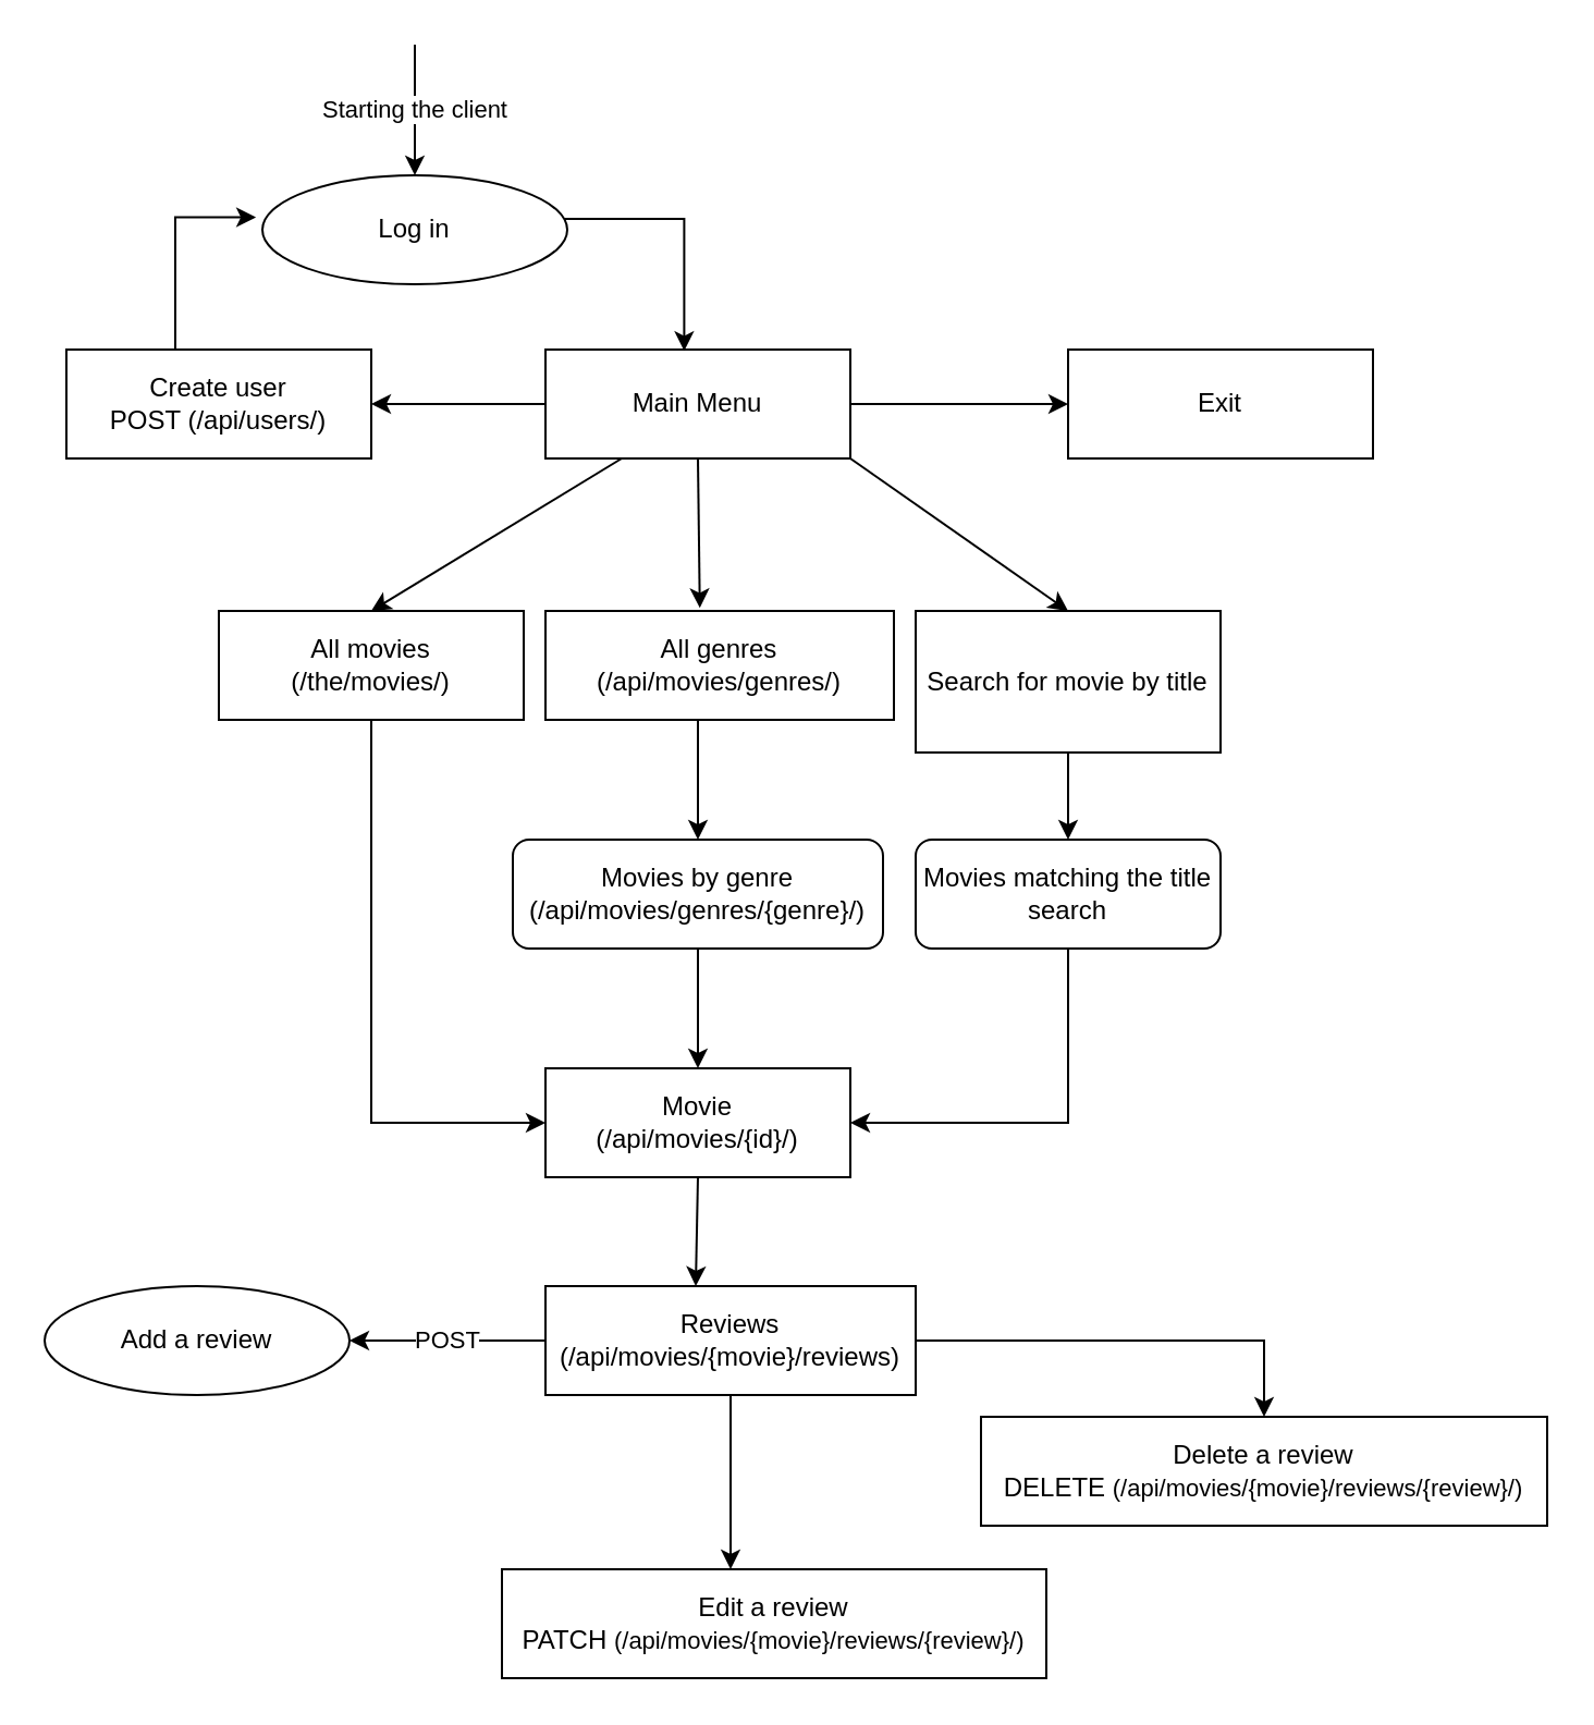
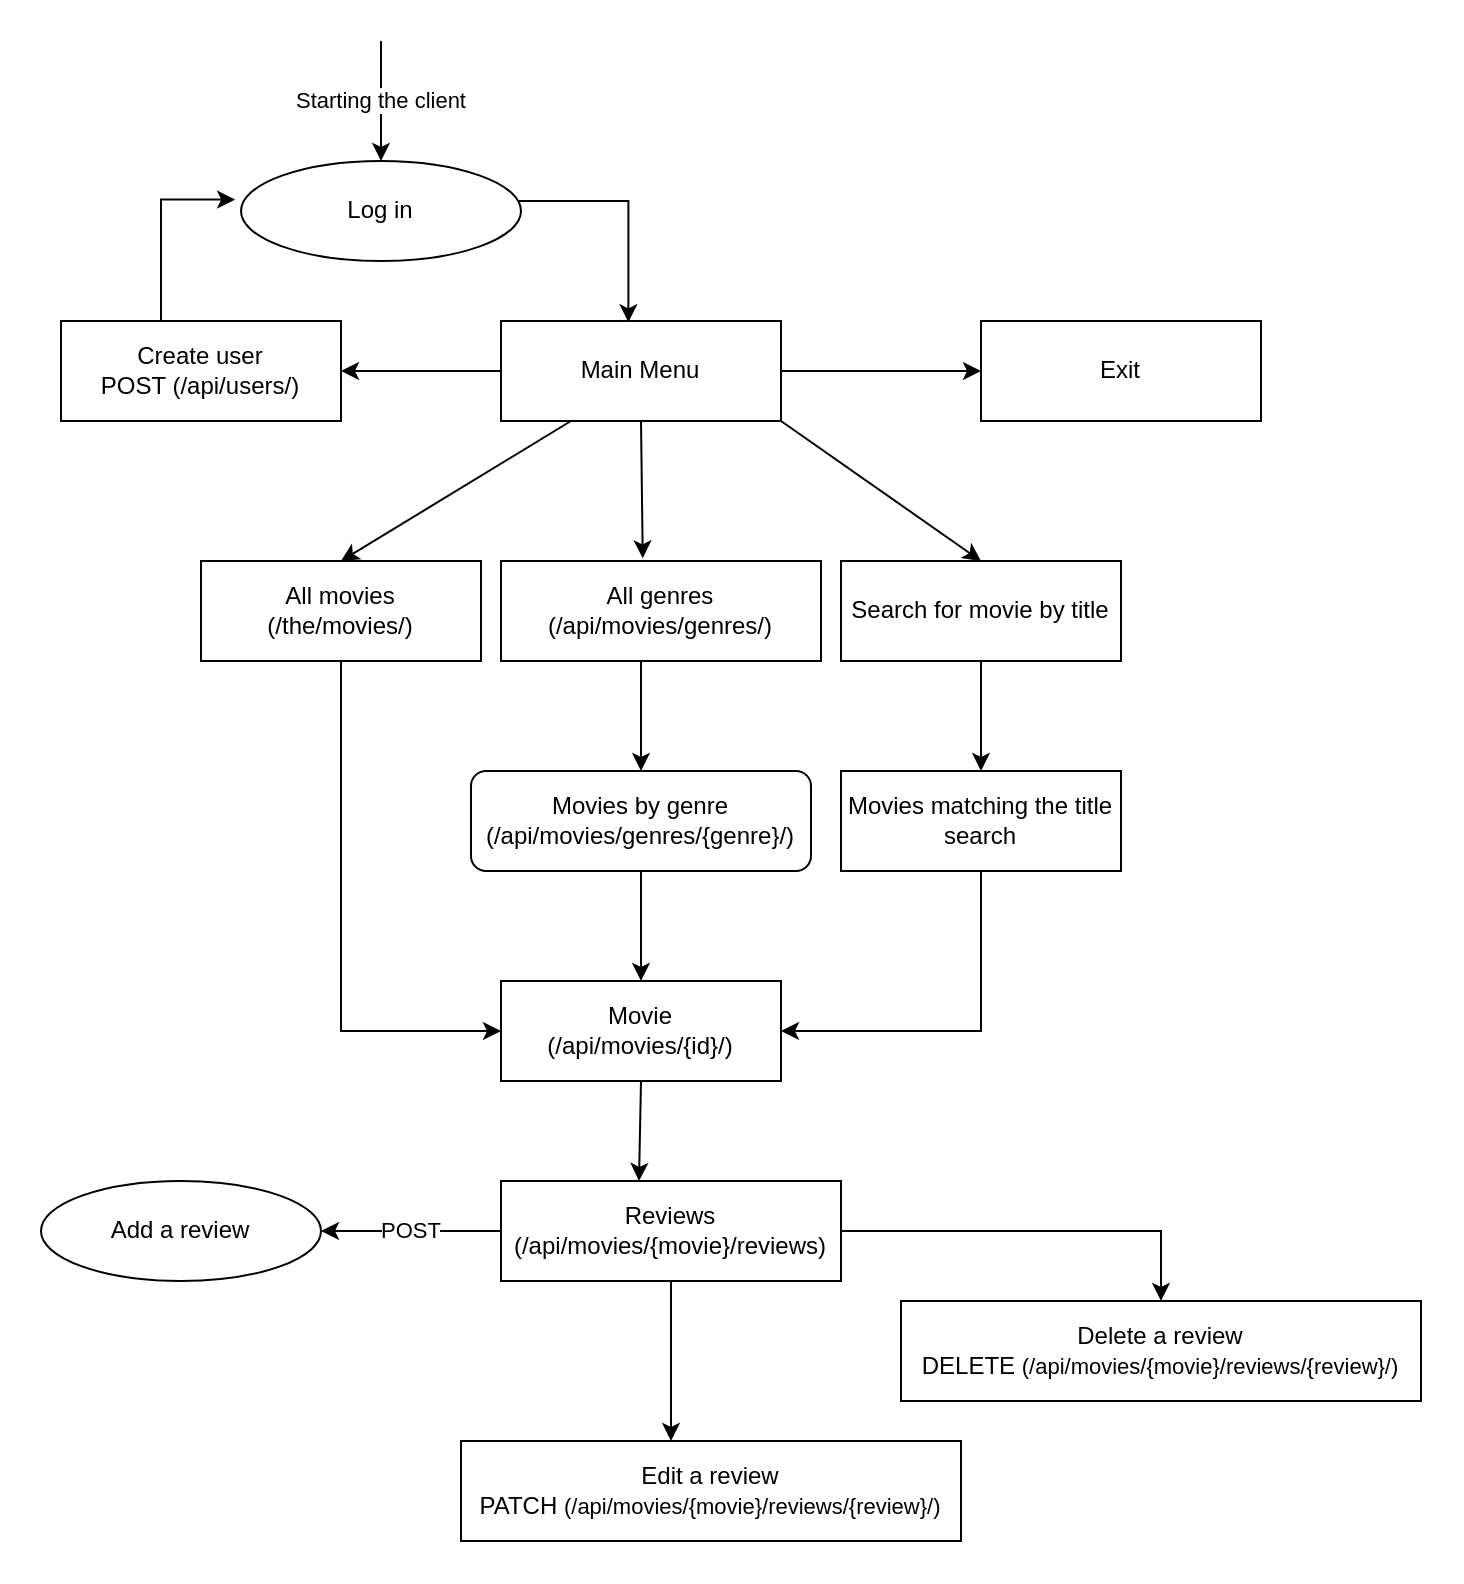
- <mxCell id="10" value="Search for movie by title" style="whiteSpace=wrap;html=1;" parent="1" vertex="1"><mxGeometry x="420" y="280" width="140" height="65" as="geometry" /></mxCell>
+ <mxCell id="10" value="Search for movie by title" style="whiteSpace=wrap;html=1;" parent="1" vertex="1"><mxGeometry x="420" y="280" width="140" height="50" as="geometry" /></mxCell>
- <mxCell id="30" value="Movies matching the title search" style="whiteSpace=wrap;html=1;rounded=1;" vertex="1" parent="1"><mxGeometry x="420" y="385" width="140" height="50" as="geometry" /></mxCell>
+ <mxCell id="30" value="Movies matching the title search" style="whiteSpace=wrap;html=1;" vertex="1" parent="1"><mxGeometry x="420" y="385" width="140" height="50" as="geometry" /></mxCell>
